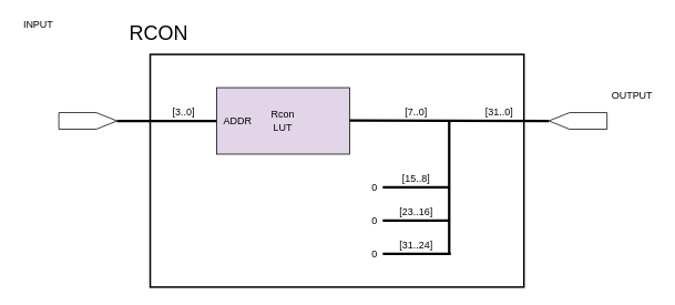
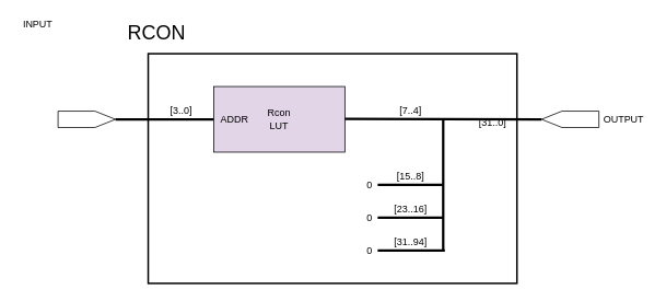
- <mxCell id="11" value="OUTPUT" style="text;html=1;align=center;verticalAlign=middle;resizable=0;points=[];autosize=1;" parent="1" vertex="1"><mxGeometry x="730" y="105" width="60" height="20" as="geometry" /></mxCell>
+ <mxCell id="11" value="OUTPUT" style="text;html=1;align=center;verticalAlign=middle;resizable=0;points=[];autosize=1;" parent="1" vertex="1"><mxGeometry x="730" y="135" width="60" height="20" as="geometry" /></mxCell>
- <mxCell id="22" value="[7..0]" style="text;html=1;align=center;verticalAlign=middle;resizable=0;points=[];autosize=1;" parent="1" vertex="1"><mxGeometry x="480" y="125" width="40" height="20" as="geometry" /></mxCell>
+ <mxCell id="22" value="[7..4]" style="text;html=1;align=center;verticalAlign=middle;resizable=0;points=[];autosize=1;" parent="1" vertex="1"><mxGeometry x="480" y="125" width="40" height="20" as="geometry" /></mxCell>
- <mxCell id="23" value="[31..0]" style="text;html=1;align=center;verticalAlign=middle;resizable=0;points=[];autosize=1;" parent="1" vertex="1"><mxGeometry x="575" y="125" width="50" height="20" as="geometry" /></mxCell>
+ <mxCell id="23" value="[31..0]" style="text;html=1;align=center;verticalAlign=middle;resizable=0;points=[];autosize=1;" parent="1" vertex="1"><mxGeometry x="575" y="140" width="50" height="20" as="geometry" /></mxCell>
- <mxCell id="19" value="[31..24]" style="text;html=1;align=center;verticalAlign=middle;resizable=0;points=[];autosize=1;" parent="1" vertex="1"><mxGeometry x="470" y="285" width="60" height="20" as="geometry" /></mxCell>
+ <mxCell id="19" value="[31..94]" style="text;html=1;align=center;verticalAlign=middle;resizable=0;points=[];autosize=1;" parent="1" vertex="1"><mxGeometry x="470" y="285" width="60" height="20" as="geometry" /></mxCell>
